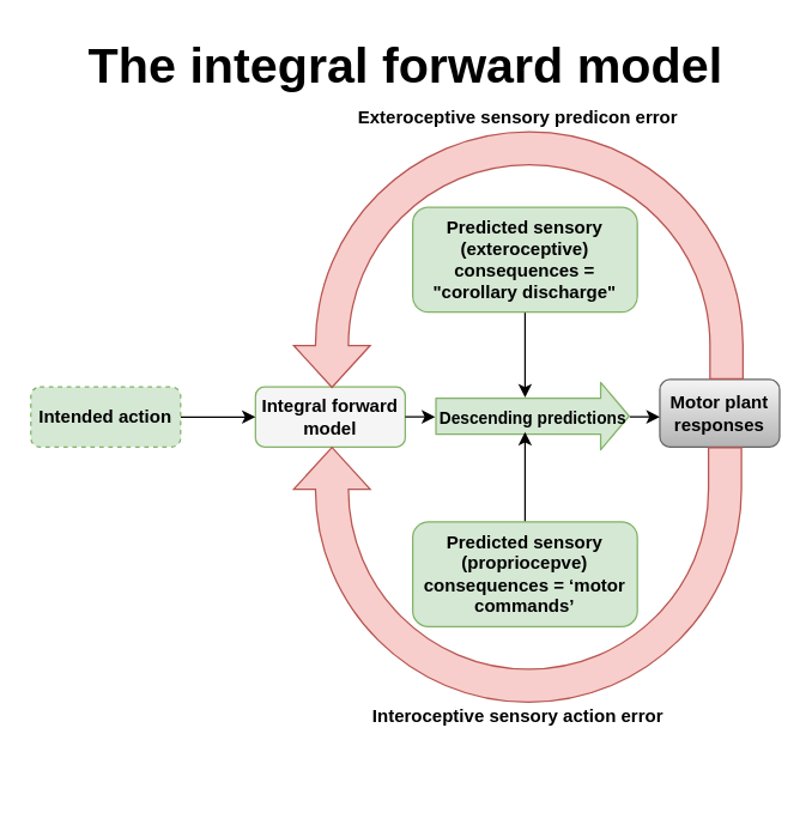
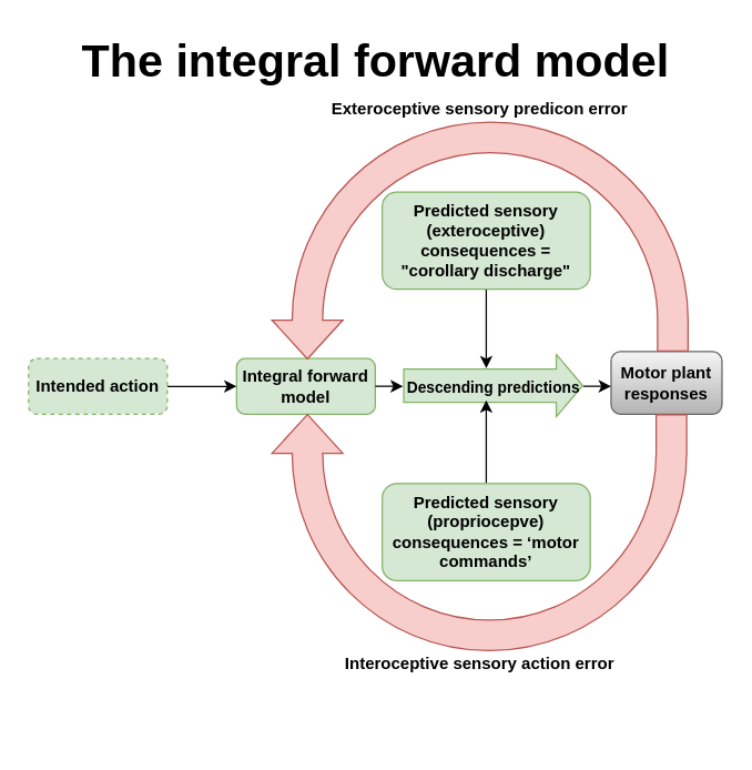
- <mxCell id="2" value="&lt;b&gt;Integral forward model&lt;/b&gt;" style="rounded=1;whiteSpace=wrap;html=1;fillColor=#f5f5f5;strokeColor=#82b366;" parent="1" vertex="1"><mxGeometry x="170" y="258" width="100" height="40" as="geometry" /></mxCell>
+ <mxCell id="2" value="&lt;b&gt;Integral forward model&lt;/b&gt;" style="rounded=1;whiteSpace=wrap;html=1;fillColor=#d5e8d4;strokeColor=#82b366;" parent="1" vertex="1"><mxGeometry x="170" y="258" width="100" height="40" as="geometry" /></mxCell>
